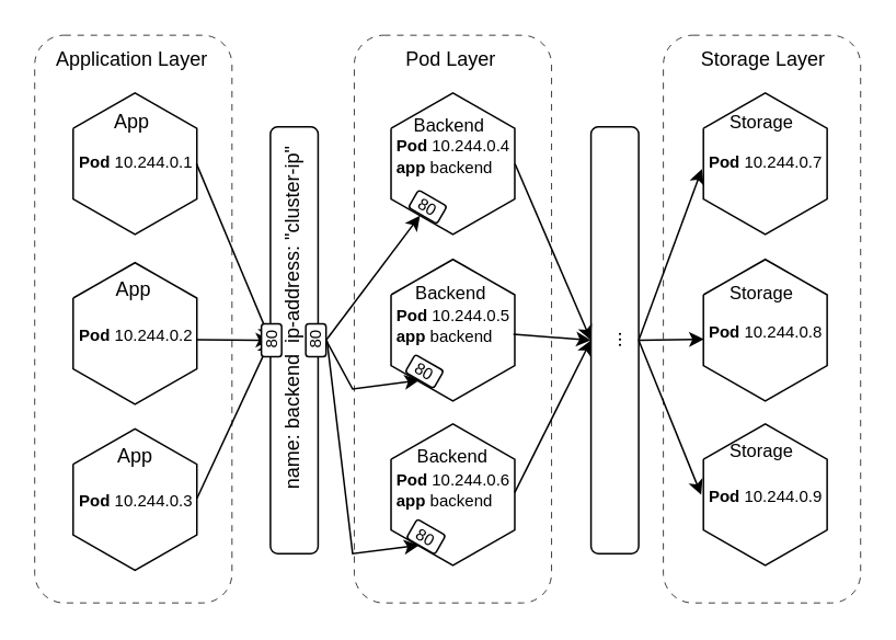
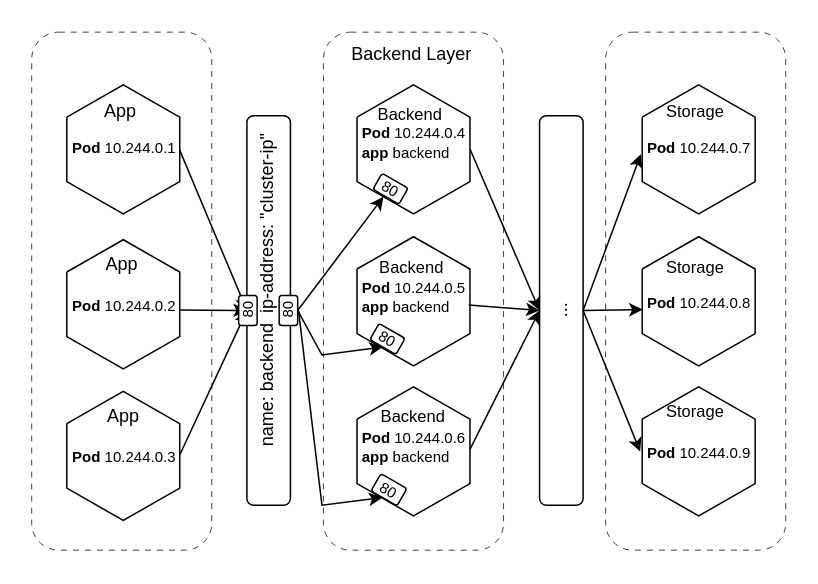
- <mxCell id="12" value="Application Layer" style="text;html=1;strokeColor=none;fillColor=none;align=center;verticalAlign=middle;whiteSpace=wrap;rounded=0;" parent="1" vertex="1"><mxGeometry x="29.44" y="20.87" width="102.37" height="30" as="geometry" /></mxCell>
- <mxCell id="22" value="Pod Layer" style="text;html=1;strokeColor=none;fillColor=none;align=center;verticalAlign=middle;whiteSpace=wrap;rounded=0;" parent="1" vertex="1"><mxGeometry x="222.81" y="20.87" width="102.37" height="30" as="geometry" /></mxCell>
+ <mxCell id="22" value="Backend Layer" style="text;html=1;strokeColor=none;fillColor=none;align=center;verticalAlign=middle;whiteSpace=wrap;rounded=0;" parent="1" vertex="1"><mxGeometry x="222.81" y="20.87" width="102.37" height="30" as="geometry" /></mxCell>
- <mxCell id="30" value="Storage Layer" style="text;html=1;strokeColor=none;fillColor=none;align=center;verticalAlign=middle;whiteSpace=wrap;rounded=0;" parent="1" vertex="1"><mxGeometry x="412.81" y="20.87" width="102.37" height="30" as="geometry" /></mxCell>
